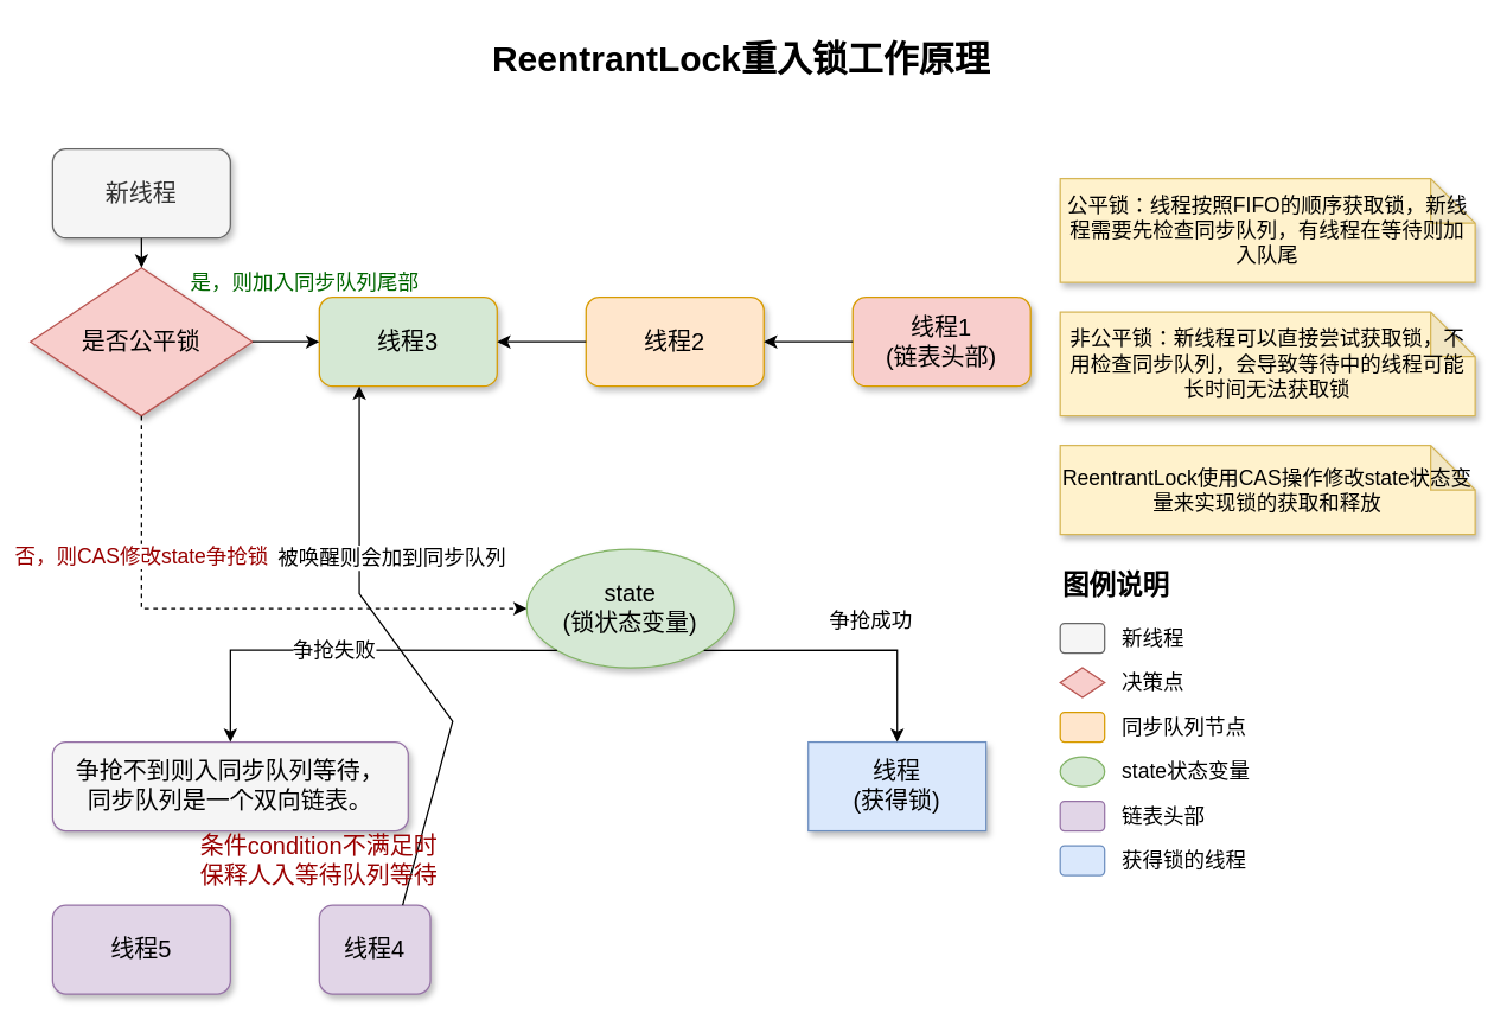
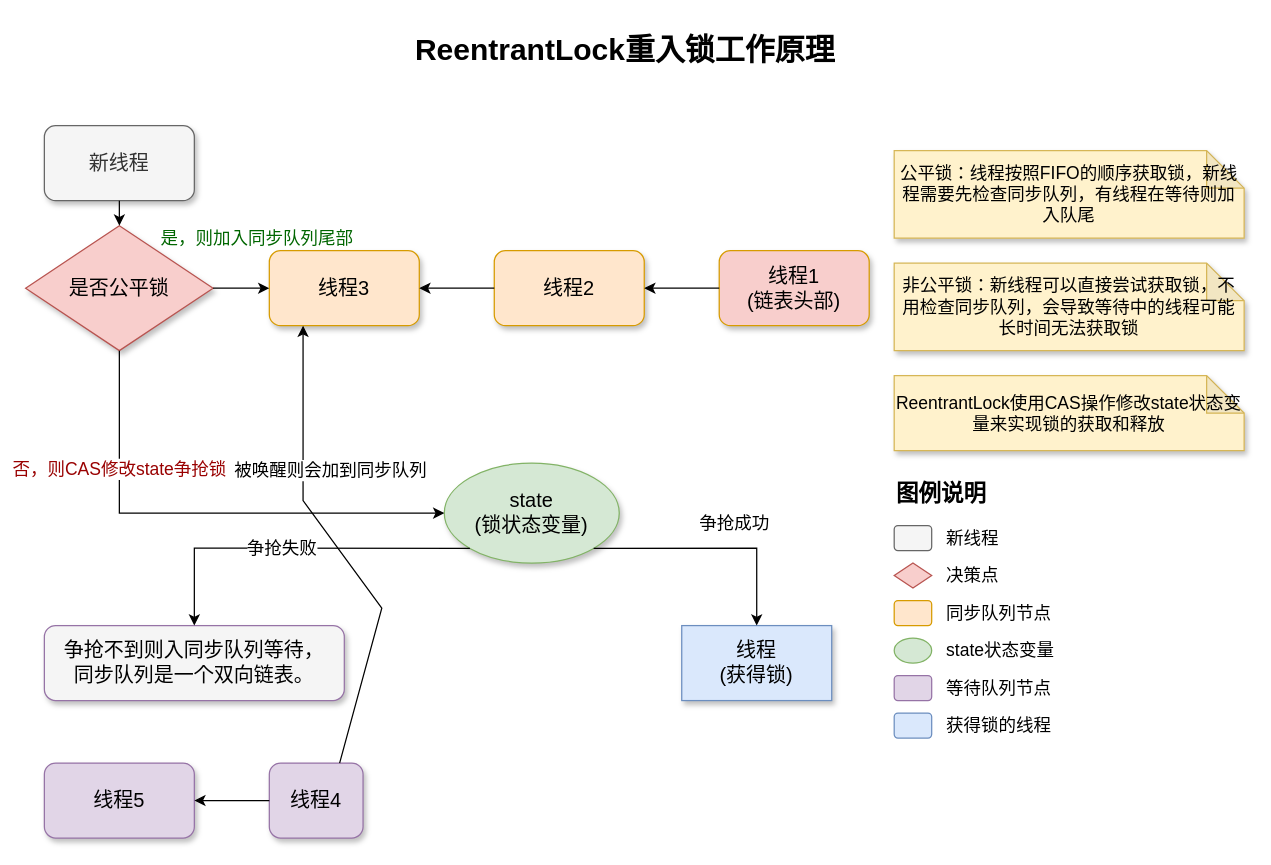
- <mxCell id="8" value="线程3" style="rounded=1;whiteSpace=wrap;html=1;fontSize=16;fillColor=#d5e8d4;strokeColor=#d79b00;shadow=1;" parent="1" vertex="1"><mxGeometry x="215" y="200" width="120" height="60" as="geometry" /></mxCell>
+ <mxCell id="8" value="线程3" style="rounded=1;whiteSpace=wrap;html=1;fontSize=16;fillColor=#ffe6cc;strokeColor=#d79b00;shadow=1;" parent="1" vertex="1"><mxGeometry x="215" y="200" width="120" height="60" as="geometry" /></mxCell>
- <mxCell id="13" value="否，则CAS修改state争抢锁" style="endArrow=classic;html=1;rounded=0;fontSize=14;exitX=0.5;exitY=1;exitDx=0;exitDy=0;entryX=0;entryY=0.5;entryDx=0;entryDy=0;fontColor=#990000;dashed=1;" parent="1" source="4" target="12" edge="1"><mxGeometry x="-0.513" width="50" height="50" relative="1" as="geometry"><mxPoint x="95" y="420" as="sourcePoint" /><mxPoint x="145" y="370" as="targetPoint" /><Array as="points"><mxPoint x="95" y="410" /></Array><mxPoint as="offset" /></mxGeometry></mxCell>
+ <mxCell id="13" value="否，则CAS修改state争抢锁" style="endArrow=classic;html=1;rounded=0;fontSize=14;exitX=0.5;exitY=1;exitDx=0;exitDy=0;entryX=0;entryY=0.5;entryDx=0;entryDy=0;fontColor=#990000;" parent="1" source="4" target="12" edge="1"><mxGeometry x="-0.513" width="50" height="50" relative="1" as="geometry"><mxPoint x="95" y="420" as="sourcePoint" /><mxPoint x="145" y="370" as="targetPoint" /><Array as="points"><mxPoint x="95" y="410" /></Array><mxPoint as="offset" /></mxGeometry></mxCell>
- <mxCell id="36" value="链表头部" style="text;html=1;strokeColor=none;fillColor=none;align=left;verticalAlign=middle;whiteSpace=wrap;rounded=0;fontSize=14;" parent="1" vertex="1"><mxGeometry x="755" y="535" width="100" height="30" as="geometry" /></mxCell>
+ <mxCell id="36" value="等待队列节点" style="text;html=1;strokeColor=none;fillColor=none;align=left;verticalAlign=middle;whiteSpace=wrap;rounded=0;fontSize=14;" parent="1" vertex="1"><mxGeometry x="755" y="535" width="100" height="30" as="geometry" /></mxCell>
- <mxCell id="22" value="条件condition不满足时&lt;br&gt;保释人入等待队列等待" style="text;html=1;strokeColor=none;fillColor=none;align=center;verticalAlign=middle;whiteSpace=wrap;rounded=0;fontSize=16;fontColor=#990000;" parent="1" vertex="1"><mxGeometry x="115" y="565" width="200" height="30" as="geometry" /></mxCell>
+ <mxCell id="18" value="" style="endArrow=classic;html=1;rounded=0;fontSize=12;entryX=1;entryY=0.5;entryDx=0;entryDy=0;exitX=0;exitY=0.5;exitDx=0;exitDy=0;" parent="1" source="16" target="17" edge="1"><mxGeometry width="50" height="50" relative="1" as="geometry"><mxPoint x="185" y="650" as="sourcePoint" /><mxPoint x="235" y="600" as="targetPoint" /></mxGeometry></mxCell>
